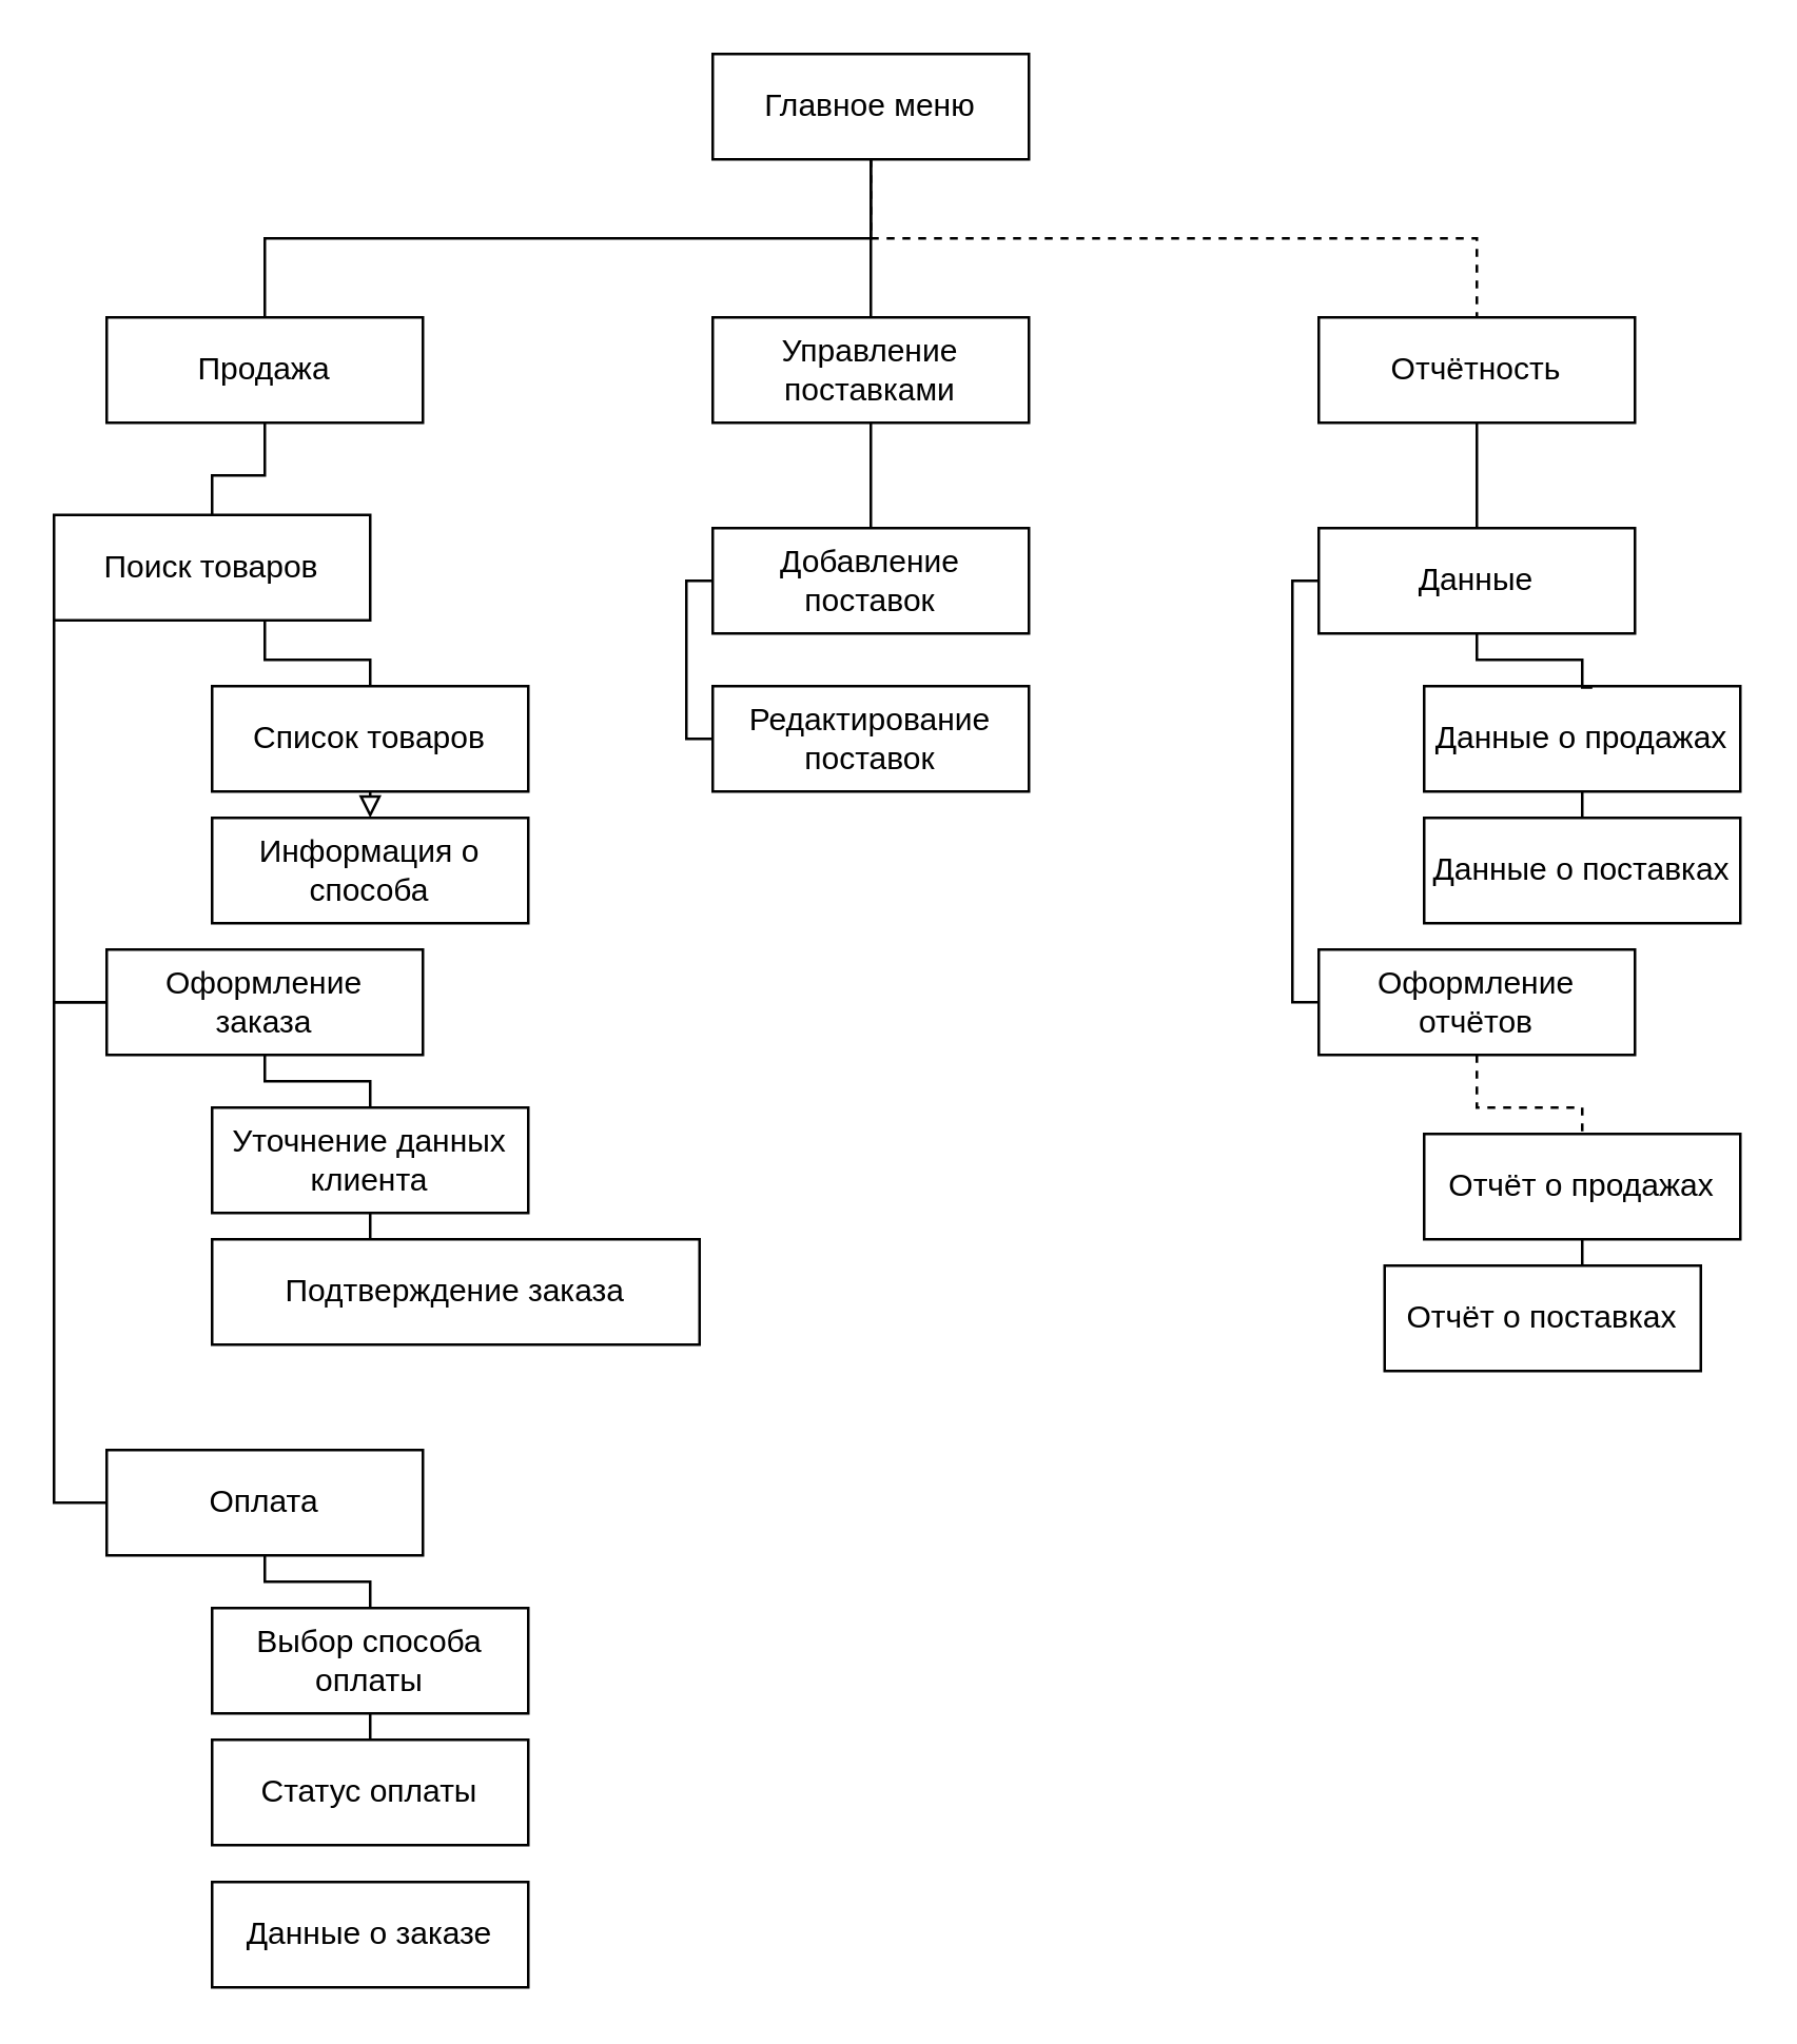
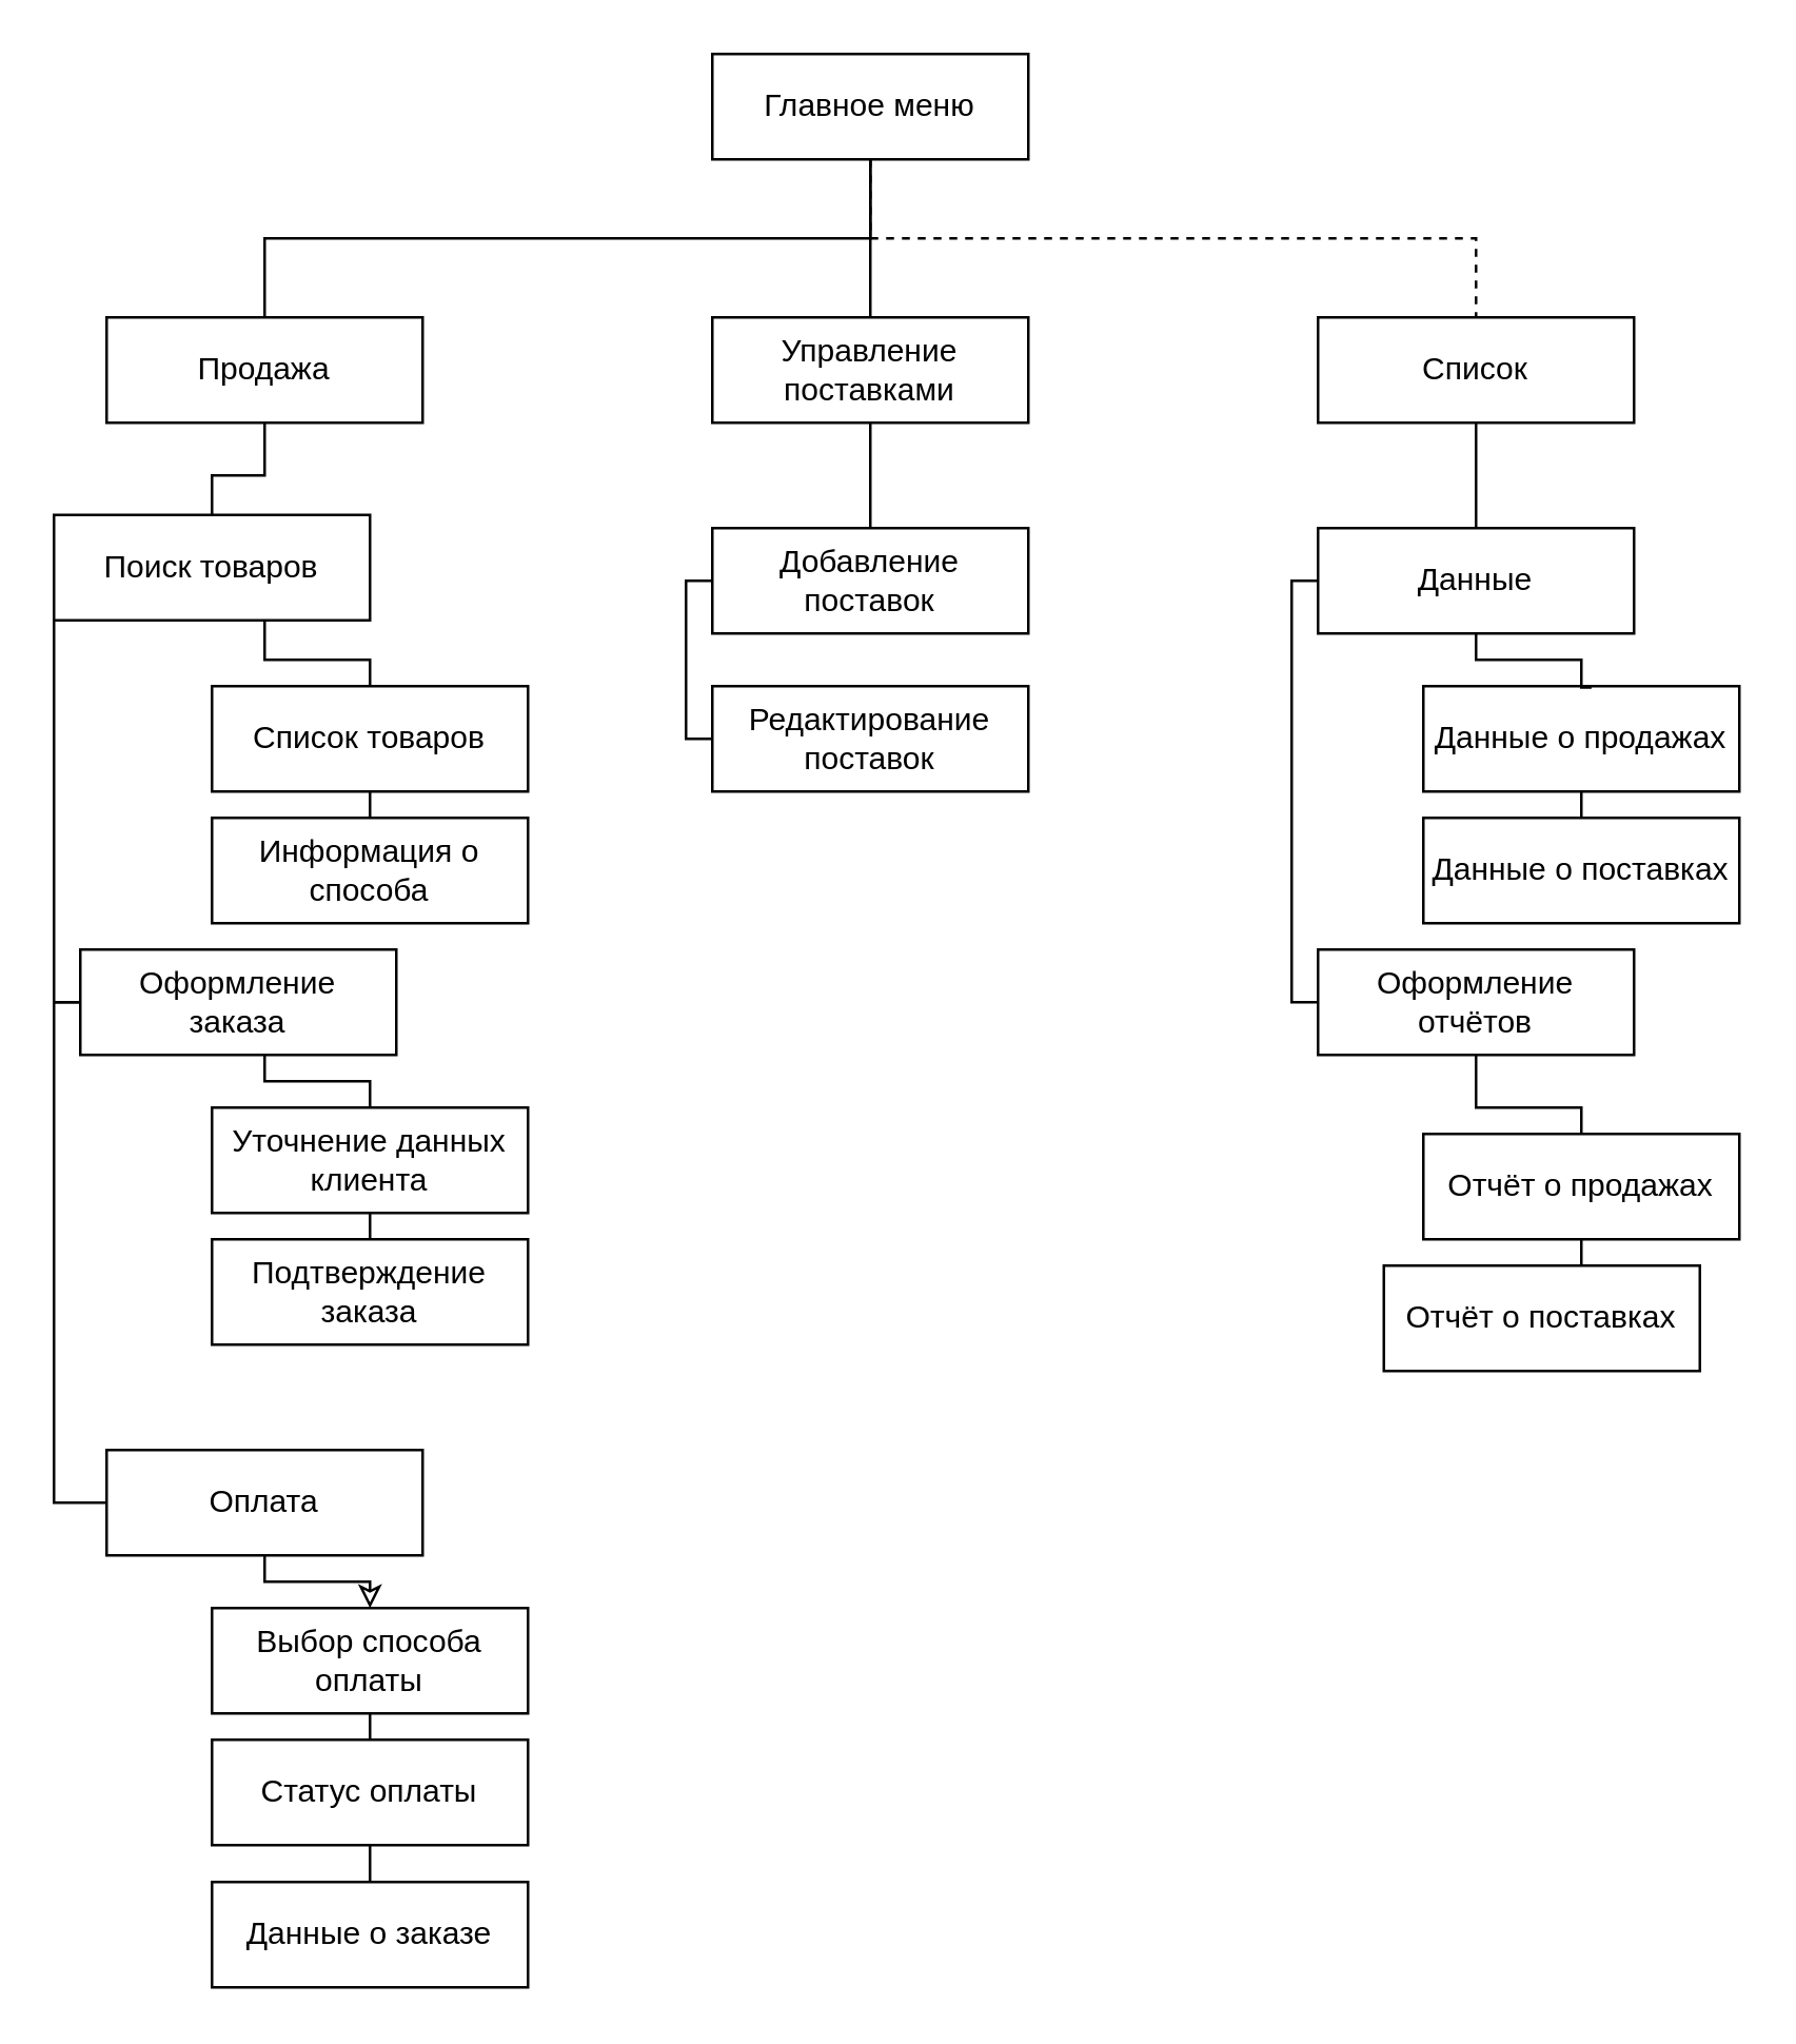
- <mxCell id="27" value="Отчётность" style="rounded=0;whiteSpace=wrap;html=1;" vertex="1" parent="1"><mxGeometry x="500" y="120" width="120" height="40" as="geometry" /></mxCell>
+ <mxCell id="27" value="Список" style="rounded=0;whiteSpace=wrap;html=1;" vertex="1" parent="1"><mxGeometry x="500" y="120" width="120" height="40" as="geometry" /></mxCell>
- <mxCell id="13" style="edgeStyle=orthogonalEdgeStyle;rounded=0;orthogonalLoop=1;jettySize=auto;html=1;exitX=0.5;exitY=1;exitDx=0;exitDy=0;entryX=0.5;entryY=0;entryDx=0;entryDy=0;endArrow=block;endFill=0;" edge="1" parent="1" source="14" target="15"><mxGeometry relative="1" as="geometry" /></mxCell>
+ <mxCell id="13" style="edgeStyle=orthogonalEdgeStyle;rounded=0;orthogonalLoop=1;jettySize=auto;html=1;exitX=0.5;exitY=1;exitDx=0;exitDy=0;entryX=0.5;entryY=0;entryDx=0;entryDy=0;endArrow=none;endFill=0;" edge="1" parent="1" source="14" target="15"><mxGeometry relative="1" as="geometry" /></mxCell>
- <mxCell id="18" value="Оформление&lt;br&gt;заказа" style="rounded=0;whiteSpace=wrap;html=1;" vertex="1" parent="1"><mxGeometry x="40" y="360" width="120" height="40" as="geometry" /></mxCell>
+ <mxCell id="18" value="Оформление&lt;br&gt;заказа" style="rounded=0;whiteSpace=wrap;html=1;" vertex="1" parent="1"><mxGeometry x="30" y="360" width="120" height="40" as="geometry" /></mxCell>
- <mxCell id="30" style="edgeStyle=orthogonalEdgeStyle;rounded=0;orthogonalLoop=1;jettySize=auto;html=1;entryX=0.5;entryY=0;entryDx=0;entryDy=0;endArrow=none;endFill=0;dashed=1;" edge="1" parent="1" source="31" target="33"><mxGeometry relative="1" as="geometry" /></mxCell>
+ <mxCell id="30" style="edgeStyle=orthogonalEdgeStyle;rounded=0;orthogonalLoop=1;jettySize=auto;html=1;entryX=0.5;entryY=0;entryDx=0;entryDy=0;endArrow=none;endFill=0;" edge="1" parent="1" source="31" target="33"><mxGeometry relative="1" as="geometry" /></mxCell>
- <mxCell id="41" value="Подтверждение заказа" style="rounded=0;whiteSpace=wrap;html=1;" vertex="1" parent="1"><mxGeometry x="80" y="470" width="185" height="40" as="geometry" /></mxCell>
+ <mxCell id="41" value="Подтверждение заказа" style="rounded=0;whiteSpace=wrap;html=1;" vertex="1" parent="1"><mxGeometry x="80" y="470" width="120" height="40" as="geometry" /></mxCell>
- <mxCell id="19" style="edgeStyle=orthogonalEdgeStyle;rounded=0;orthogonalLoop=1;jettySize=auto;html=1;entryX=0.5;entryY=0;entryDx=0;entryDy=0;endArrow=none;endFill=0;" edge="1" parent="1" source="20" target="25"><mxGeometry relative="1" as="geometry"><Array as="points"><mxPoint x="100" y="600" /><mxPoint x="140" y="600" /></Array></mxGeometry></mxCell>
+ <mxCell id="19" style="edgeStyle=orthogonalEdgeStyle;rounded=0;orthogonalLoop=1;jettySize=auto;html=1;entryX=0.5;entryY=0;entryDx=0;entryDy=0;endArrow=classic;endFill=0;" edge="1" parent="1" source="20" target="25"><mxGeometry relative="1" as="geometry"><Array as="points"><mxPoint x="100" y="600" /><mxPoint x="140" y="600" /></Array></mxGeometry></mxCell>
+ <mxCell id="21" style="edgeStyle=orthogonalEdgeStyle;rounded=0;orthogonalLoop=1;jettySize=auto;html=1;entryX=0.5;entryY=0;entryDx=0;entryDy=0;endArrow=none;endFill=0;" edge="1" parent="1" source="22" target="23"><mxGeometry relative="1" as="geometry" /></mxCell>
